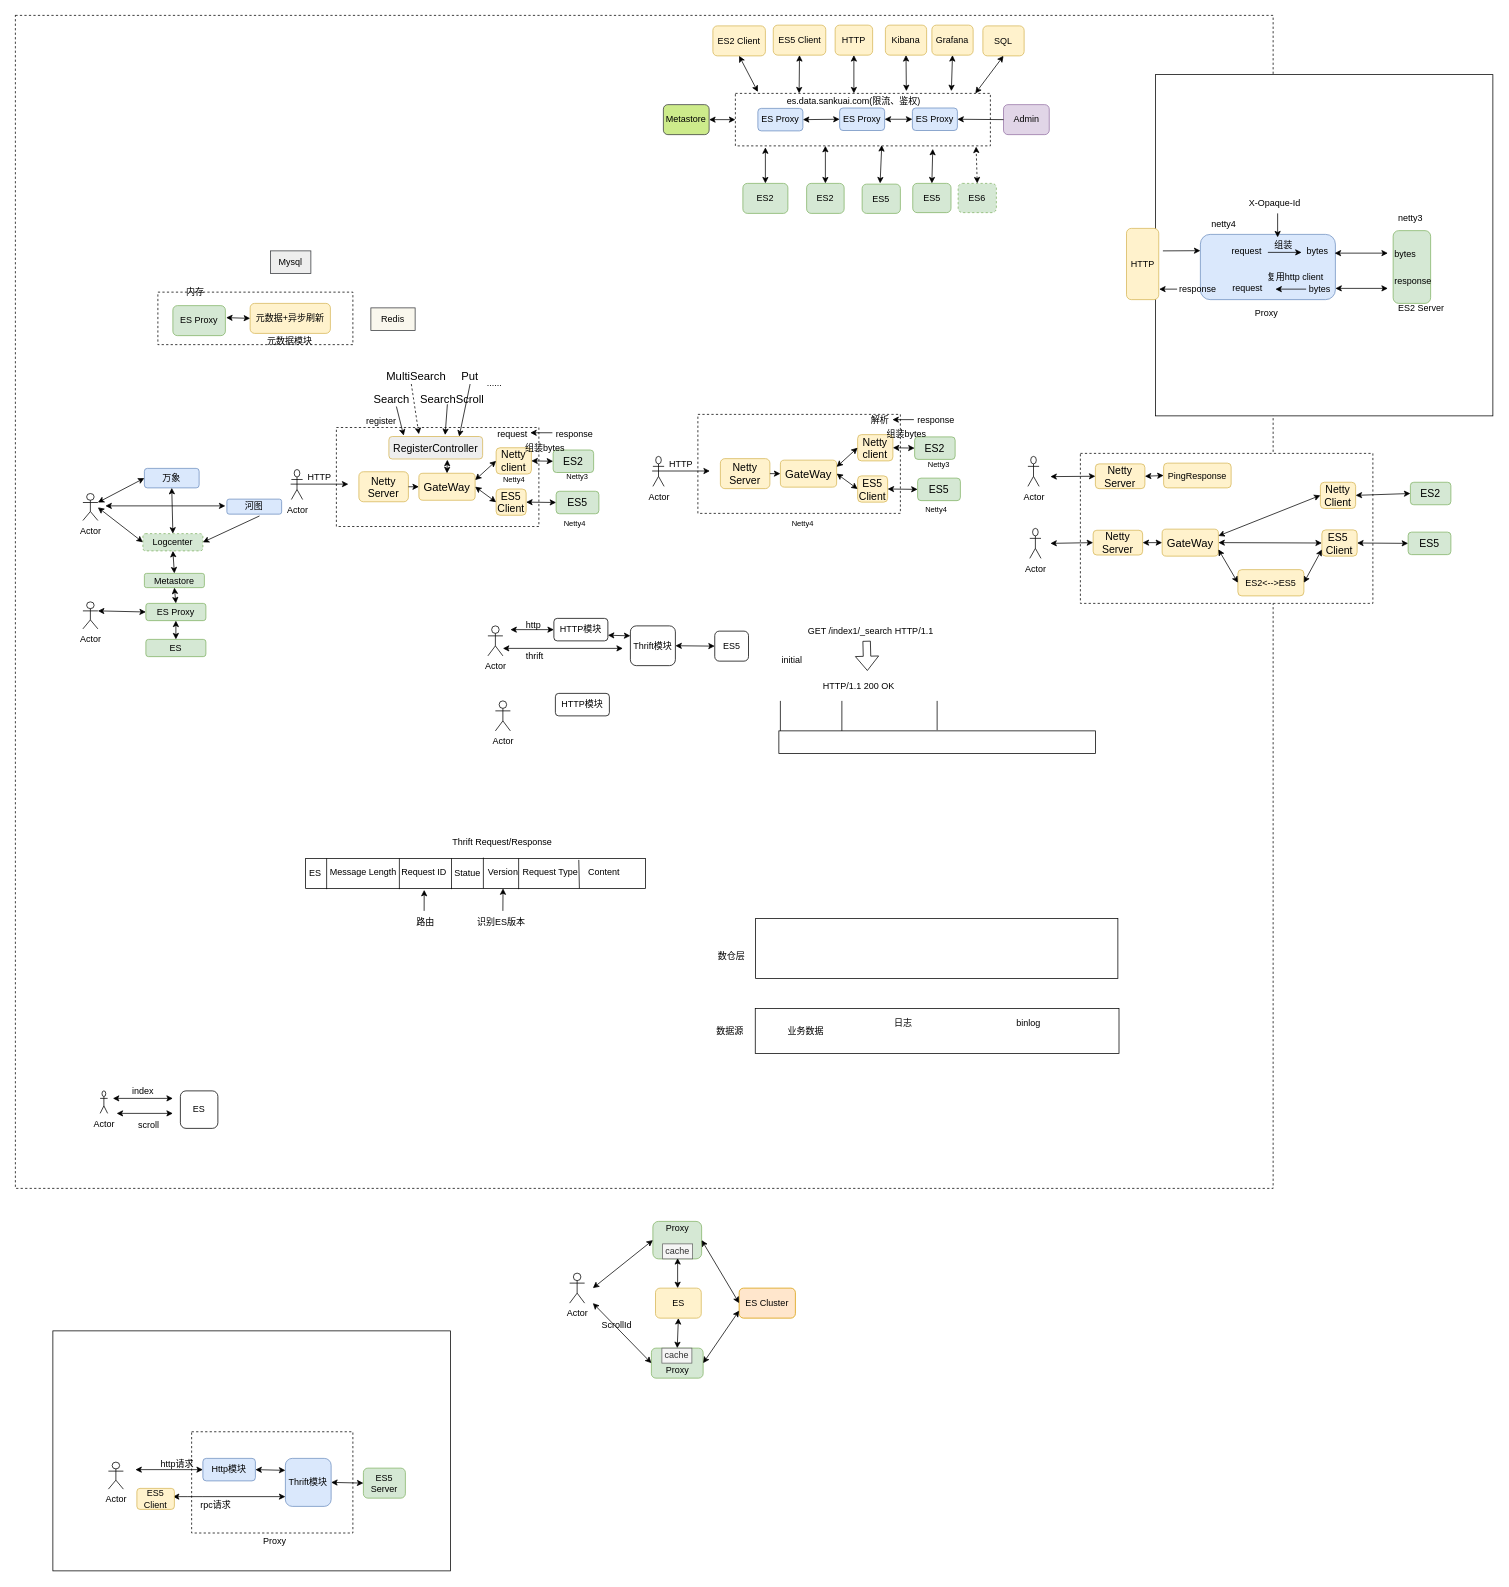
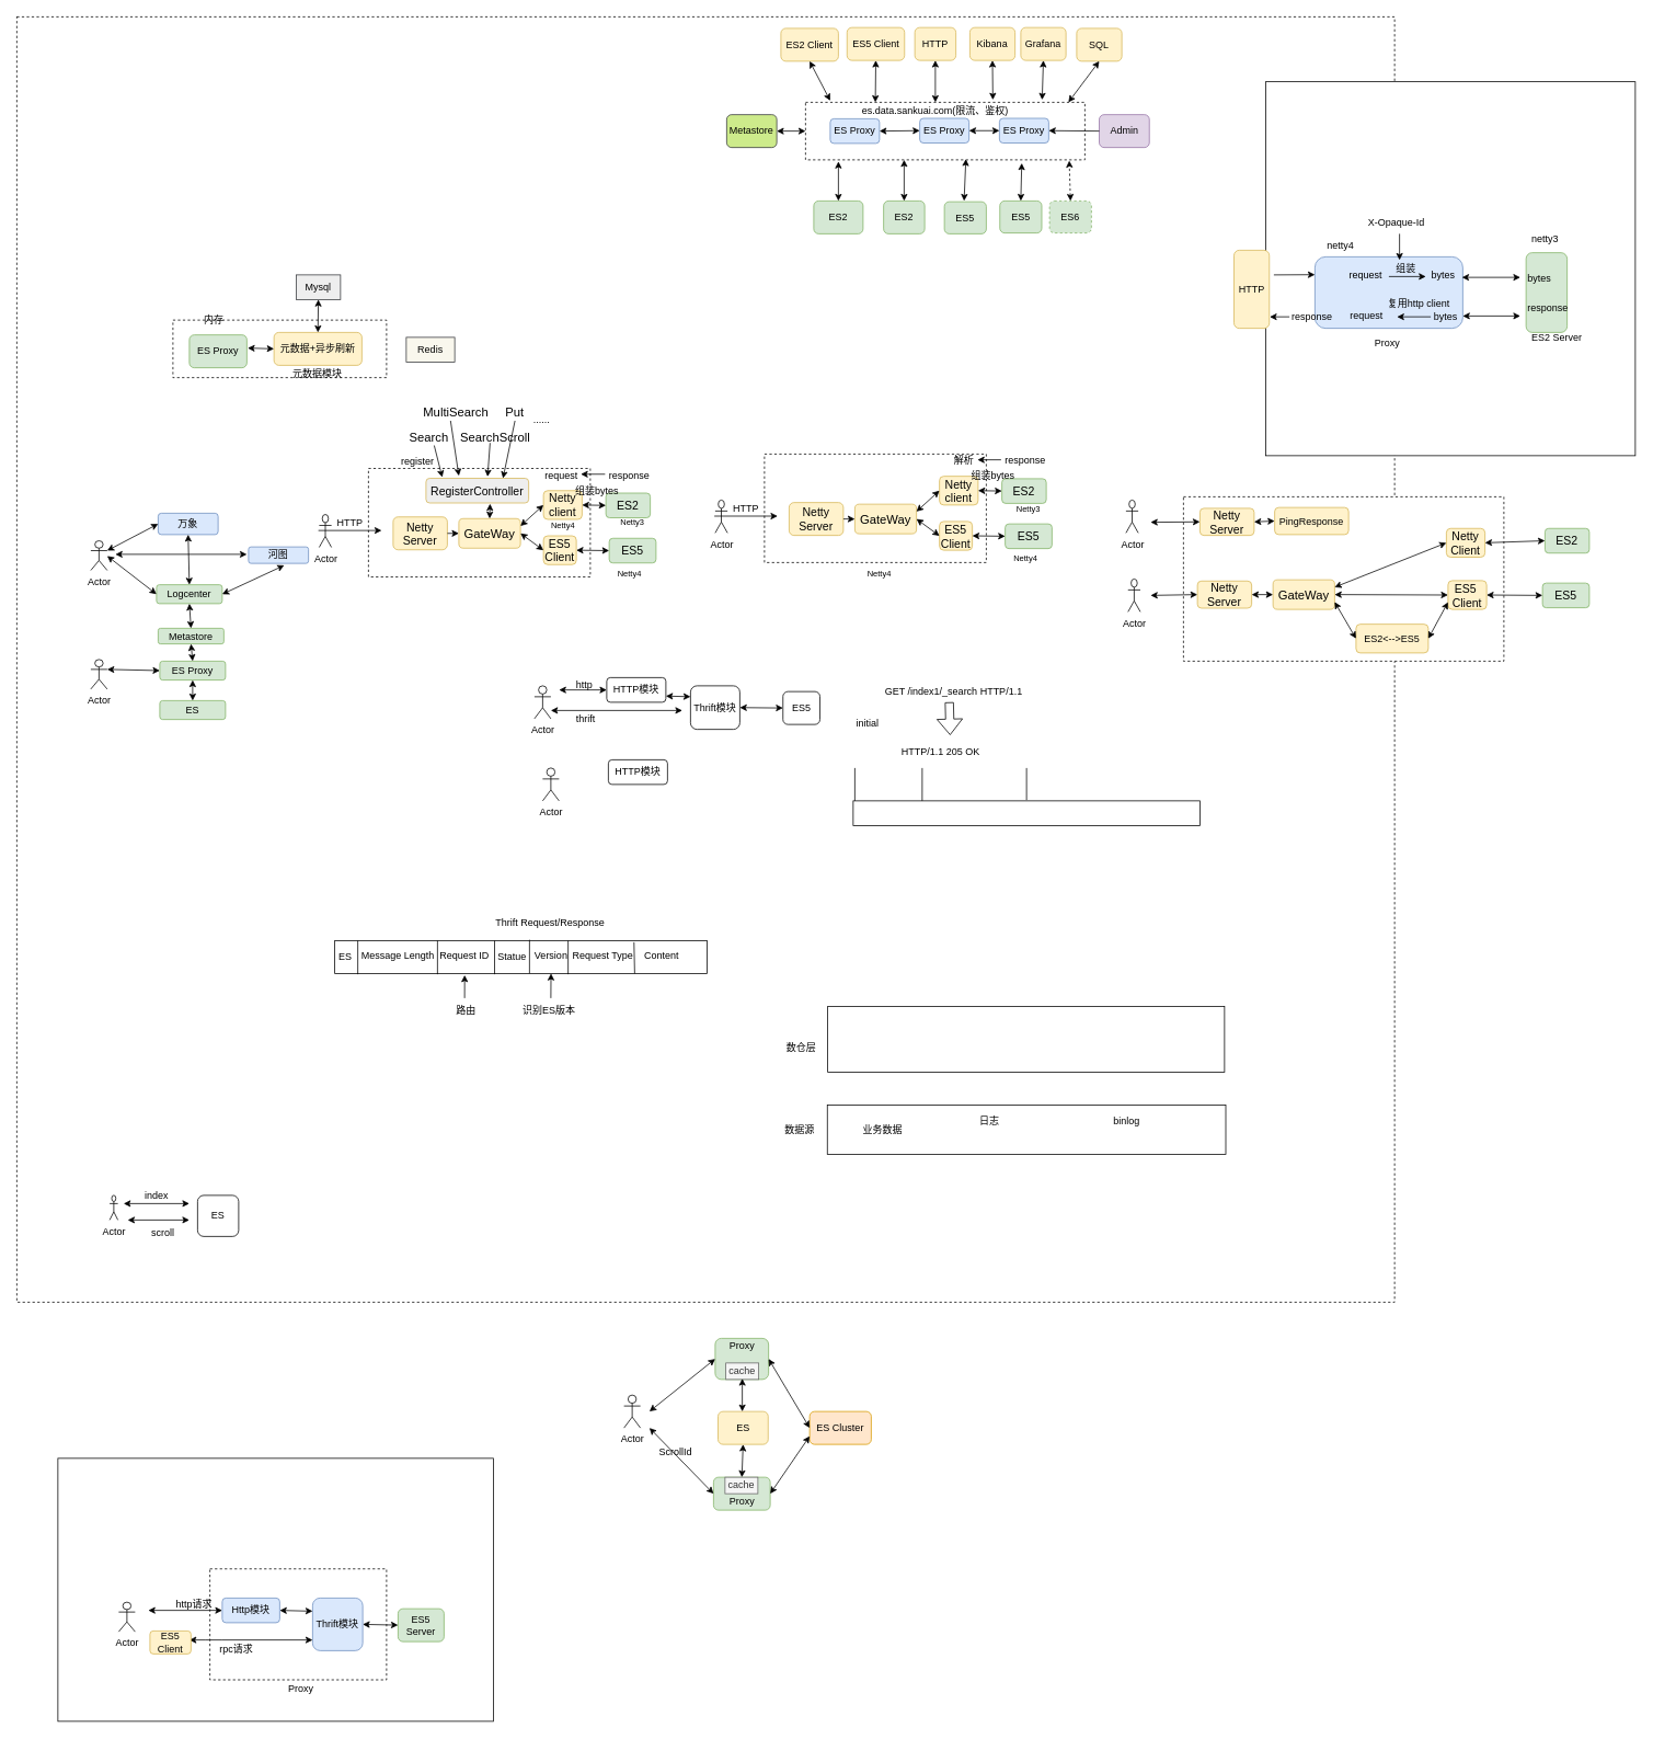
+ <mxCell id="132" value="" style="endArrow=classic;startArrow=classic;html=1;exitX=0.5;exitY=0;exitDx=0;exitDy=0;entryX=0.5;entryY=1;entryDx=0;entryDy=0;" parent="1" source="129" target="128" edge="1"><mxGeometry width="50" height="50" relative="1" as="geometry"><mxPoint x="460" y="304" as="sourcePoint" /><mxPoint x="510" y="254" as="targetPoint" /></mxGeometry></mxCell>
- <mxCell id="214" value="" style="endArrow=classic;html=1;exitX=0.388;exitY=1.1;exitDx=0;exitDy=0;exitPerimeter=0;entryX=0.32;entryY=-0.1;entryDx=0;entryDy=0;entryPerimeter=0;dashed=1;" parent="1" source="210" target="204" edge="1"><mxGeometry width="50" height="50" relative="1" as="geometry"><mxPoint x="778" y="521.5" as="sourcePoint" /><mxPoint x="828" y="601.5" as="targetPoint" /></mxGeometry></mxCell>
+ <mxCell id="214" value="" style="endArrow=classic;html=1;exitX=0.388;exitY=1.1;exitDx=0;exitDy=0;exitPerimeter=0;entryX=0.32;entryY=-0.1;entryDx=0;entryDy=0;entryPerimeter=0;" parent="1" source="210" target="204" edge="1"><mxGeometry width="50" height="50" relative="1" as="geometry"><mxPoint x="778" y="521.5" as="sourcePoint" /><mxPoint x="828" y="601.5" as="targetPoint" /></mxGeometry></mxCell>
- <mxCell id="145" value="" style="endArrow=none;startArrow=classic;html=1;exitX=1;exitY=0.5;exitDx=0;exitDy=0;entryX=0.596;entryY=1.121;entryDx=0;entryDy=0;entryPerimeter=0;" parent="1" source="135" target="138" edge="1"><mxGeometry width="50" height="50" relative="1" as="geometry"><mxPoint x="430" y="814" as="sourcePoint" /><mxPoint x="480" y="764" as="targetPoint" /></mxGeometry></mxCell>
+ <mxCell id="145" value="" style="endArrow=classic;startArrow=classic;html=1;exitX=1;exitY=0.5;exitDx=0;exitDy=0;entryX=0.596;entryY=1.121;entryDx=0;entryDy=0;entryPerimeter=0;" parent="1" source="135" target="138" edge="1"><mxGeometry width="50" height="50" relative="1" as="geometry"><mxPoint x="430" y="814" as="sourcePoint" /><mxPoint x="480" y="764" as="targetPoint" /></mxGeometry></mxCell>
- <mxCell id="135" value="Logcenter" style="rounded=1;whiteSpace=wrap;html=1;fillColor=#d5e8d4;strokeColor=#82b366;dashed=1;" parent="1" vertex="1"><mxGeometry x="190" y="711" width="80" height="23" as="geometry" /></mxCell>
+ <mxCell id="135" value="Logcenter" style="rounded=1;whiteSpace=wrap;html=1;fillColor=#d5e8d4;strokeColor=#82b366;" parent="1" vertex="1"><mxGeometry x="190" y="711" width="80" height="23" as="geometry" /></mxCell>
- <mxCell id="68" value="HTTP/1.1 200 OK" style="text;html=1;resizable=0;points=[];autosize=1;align=left;verticalAlign=top;spacingTop=-4;" parent="1" vertex="1"><mxGeometry x="1095" y="904" width="110" height="20" as="geometry" /></mxCell>
+ <mxCell id="68" value="HTTP/1.1 205 OK" style="text;html=1;resizable=0;points=[];autosize=1;align=left;verticalAlign=top;spacingTop=-4;" parent="1" vertex="1"><mxGeometry x="1095" y="904" width="110" height="20" as="geometry" /></mxCell>
